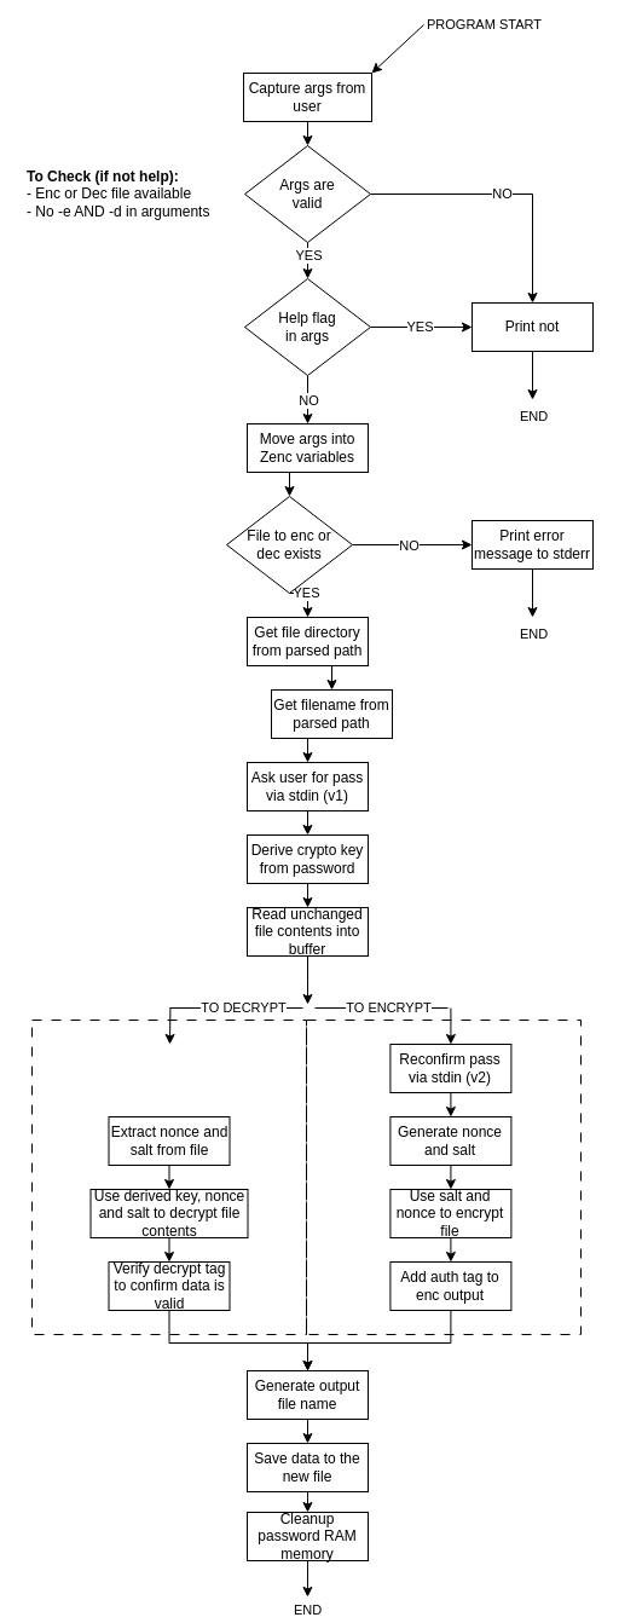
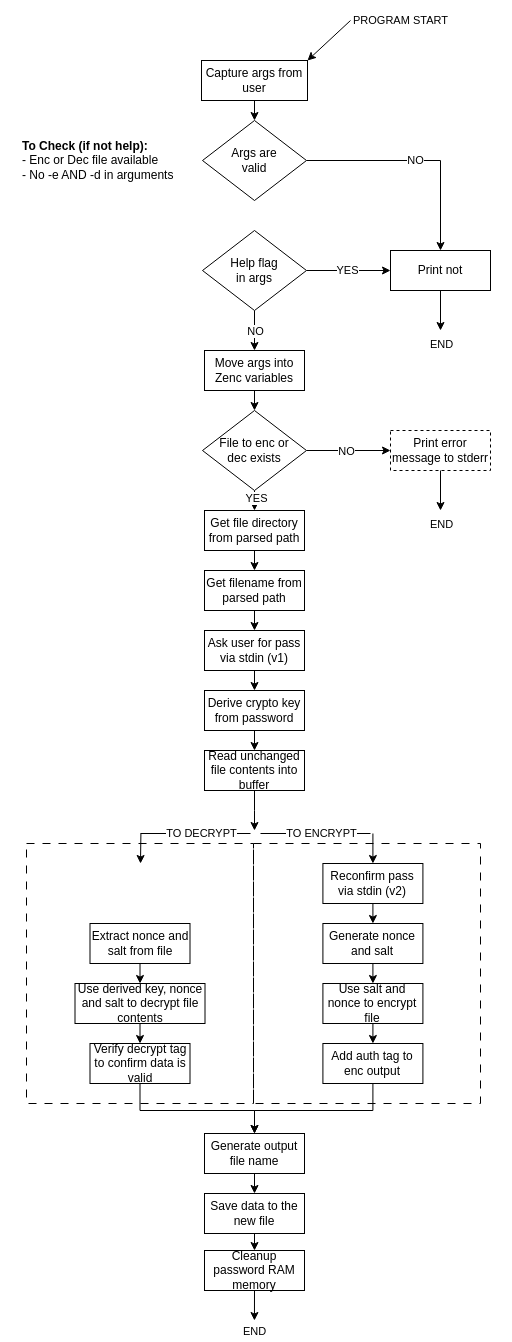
- <mxCell id="9" style="edgeStyle=orthogonalEdgeStyle;rounded=0;orthogonalLoop=1;jettySize=auto;html=1;exitX=0.5;exitY=1;exitDx=0;exitDy=0;entryX=0.5;entryY=0;entryDx=0;entryDy=0;" edge="1" parent="1" source="11" target="17"><mxGeometry relative="1" as="geometry" /></mxCell>
- <mxCell id="10" value="YES" style="edgeLabel;html=1;align=center;verticalAlign=middle;resizable=0;points=[];" vertex="1" connectable="0" parent="9"><mxGeometry x="-0.317" y="2" relative="1" as="geometry"><mxPoint x="-2" as="offset" /></mxGeometry></mxCell>
- <mxCell id="27" value="File to enc or&lt;div&gt;dec exists&lt;/div&gt;" style="rhombus;whiteSpace=wrap;html=1;" vertex="1" parent="1"><mxGeometry x="187" y="410" width="104" height="80" as="geometry" /></mxCell>
+ <mxCell id="27" value="File to enc or&lt;div&gt;dec exists&lt;/div&gt;" style="rhombus;whiteSpace=wrap;html=1;" vertex="1" parent="1"><mxGeometry x="202" y="410" width="104" height="80" as="geometry" /></mxCell>
- <mxCell id="28" value="Print error message to stderr" style="rounded=0;whiteSpace=wrap;html=1;" vertex="1" parent="1"><mxGeometry x="390" y="430" width="100" height="40" as="geometry" /></mxCell>
+ <mxCell id="28" value="Print error message to stderr" style="rounded=0;whiteSpace=wrap;html=1;dashed=1;" vertex="1" parent="1"><mxGeometry x="390" y="430" width="100" height="40" as="geometry" /></mxCell>
- <mxCell id="34" value="Get filename from parsed path" style="rounded=0;whiteSpace=wrap;html=1;" vertex="1" parent="1"><mxGeometry x="224" y="570" width="100" height="40" as="geometry" /></mxCell>
+ <mxCell id="34" value="Get filename from parsed path" style="rounded=0;whiteSpace=wrap;html=1;" vertex="1" parent="1"><mxGeometry x="204" y="570" width="100" height="40" as="geometry" /></mxCell>
